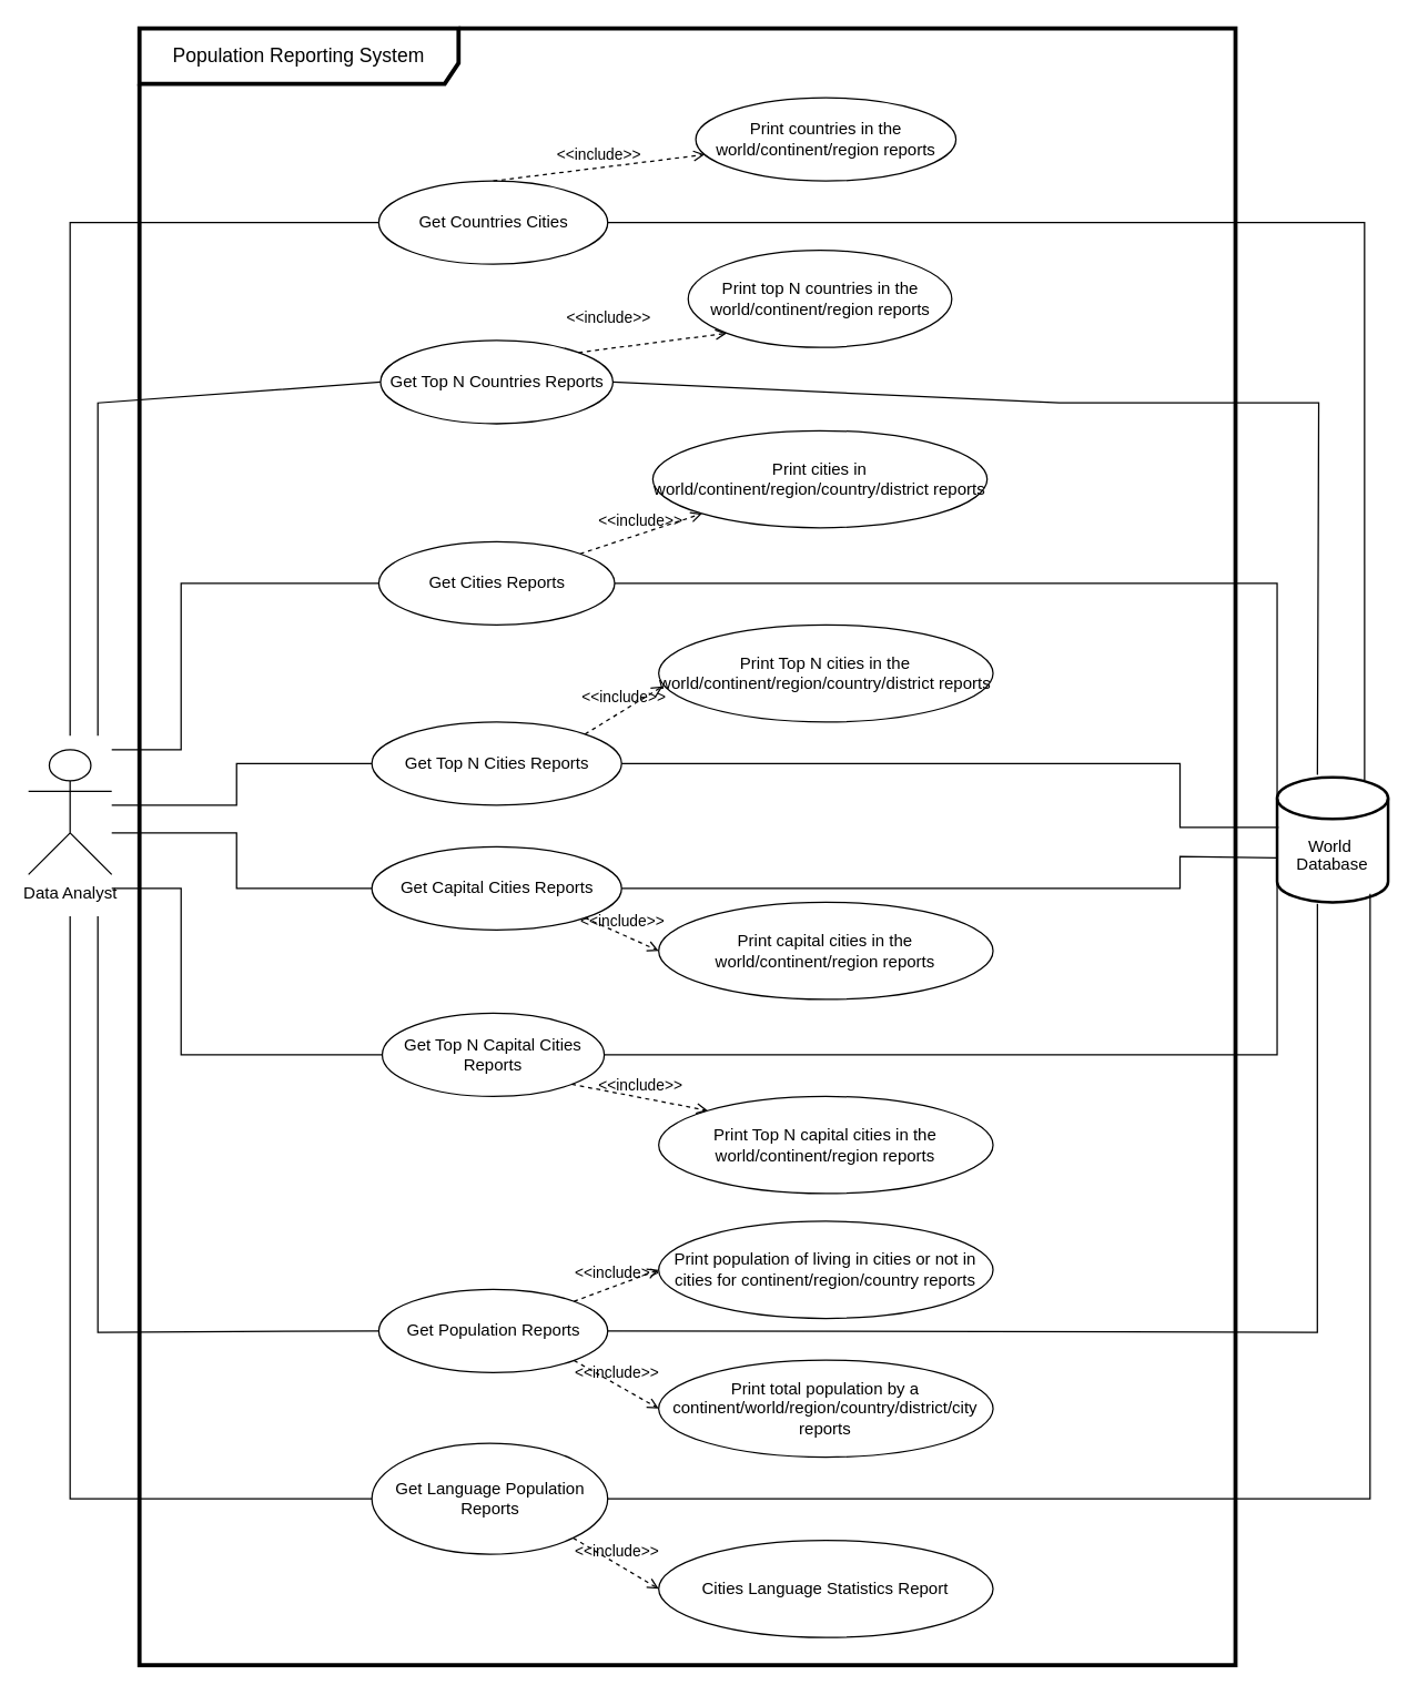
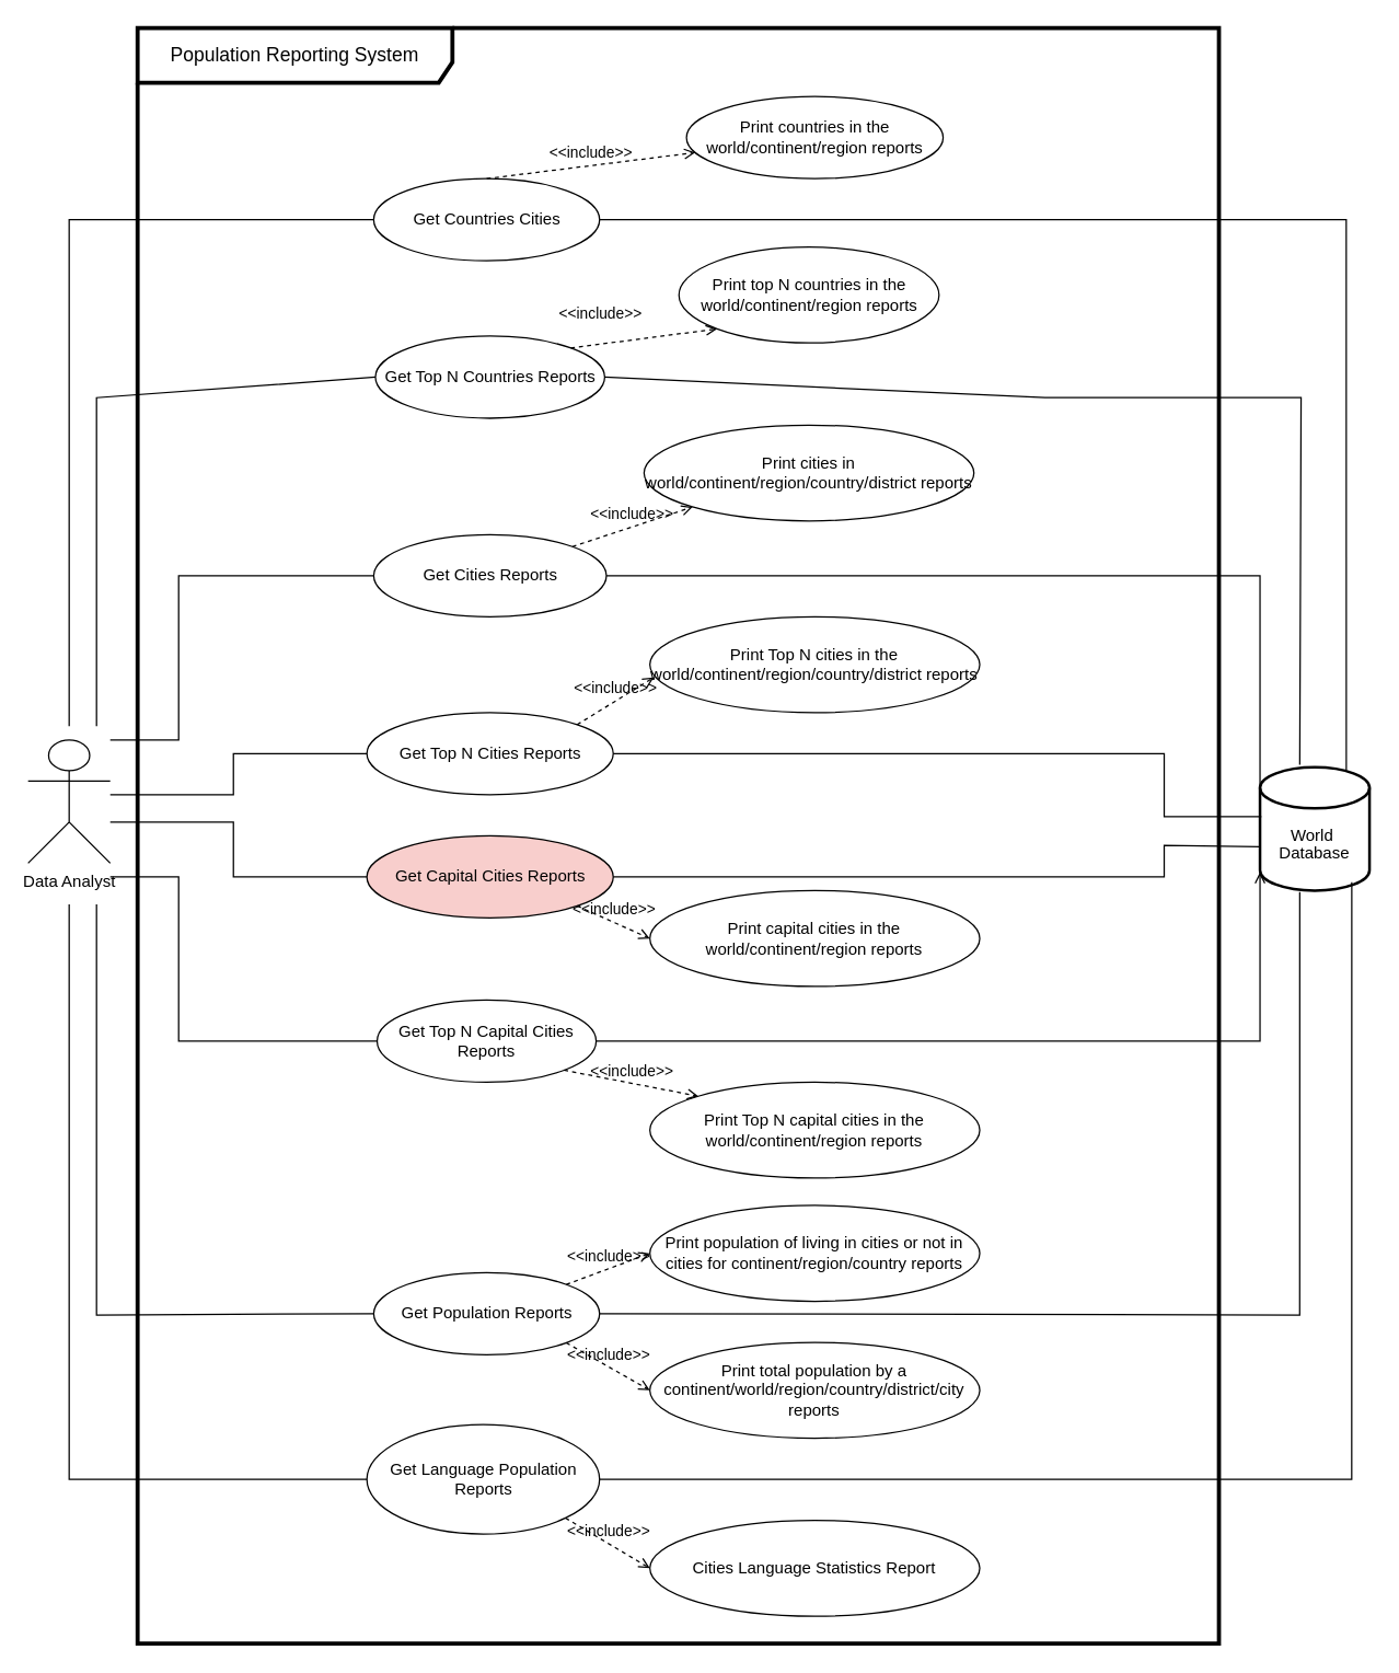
- <mxCell id="8" value="Get Capital Cities Reports" style="ellipse;whiteSpace=wrap;html=1;" parent="1" vertex="1"><mxGeometry x="267.5" y="610" width="180" height="60" as="geometry" /></mxCell>
+ <mxCell id="8" value="Get Capital Cities Reports" style="ellipse;whiteSpace=wrap;html=1;fillColor=#f8cecc;" parent="1" vertex="1"><mxGeometry x="267.5" y="610" width="180" height="60" as="geometry" /></mxCell>
- <mxCell id="29" value="" style="endArrow=none;html=1;rounded=0;exitX=1;exitY=0.5;exitDx=0;exitDy=0;entryX=0;entryY=0.85;entryDx=0;entryDy=0;entryPerimeter=0;" parent="1" source="9" target="22" edge="1"><mxGeometry width="50" height="50" relative="1" as="geometry"><mxPoint x="520" y="910" as="sourcePoint" /><mxPoint x="920" y="605" as="targetPoint" /><Array as="points"><mxPoint x="920" y="760" /></Array></mxGeometry></mxCell>
+ <mxCell id="29" value="" style="endArrow=open;html=1;rounded=0;exitX=1;exitY=0.5;exitDx=0;exitDy=0;entryX=0;entryY=0.85;entryDx=0;entryDy=0;entryPerimeter=0;" parent="1" source="9" target="22" edge="1"><mxGeometry width="50" height="50" relative="1" as="geometry"><mxPoint x="520" y="910" as="sourcePoint" /><mxPoint x="920" y="605" as="targetPoint" /><Array as="points"><mxPoint x="920" y="760" /></Array></mxGeometry></mxCell>
